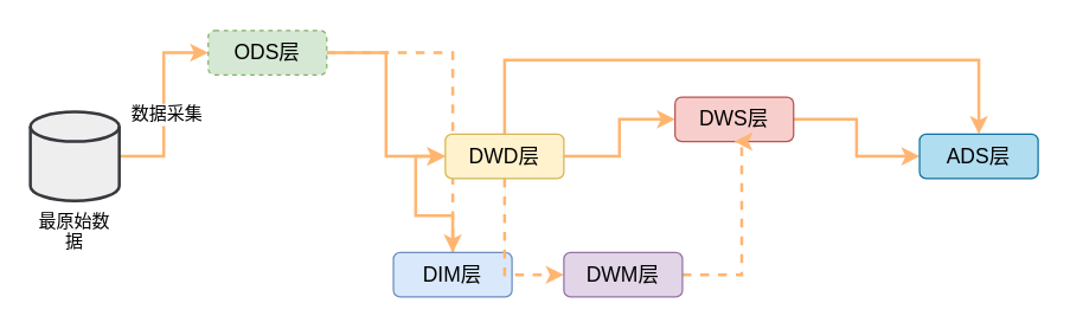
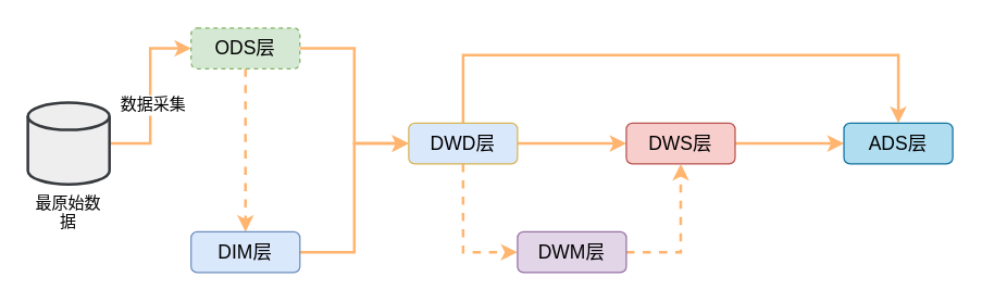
- <mxCell id="15" value="&lt;font style=&quot;font-size: 14px;&quot;&gt;DWS层&lt;/font&gt;" style="rounded=1;whiteSpace=wrap;html=1;fillColor=#f8cecc;strokeColor=#b85450;" parent="1" vertex="1"><mxGeometry x="455" y="65" width="80" height="30" as="geometry" /></mxCell>
+ <mxCell id="15" value="&lt;font style=&quot;font-size: 14px;&quot;&gt;DWS层&lt;/font&gt;" style="rounded=1;whiteSpace=wrap;html=1;fillColor=#f8cecc;strokeColor=#b85450;" parent="1" vertex="1"><mxGeometry x="460" y="90" width="80" height="30" as="geometry" /></mxCell>
- <mxCell id="13" value="&lt;font style=&quot;font-size: 14px;&quot;&gt;DWD层&lt;/font&gt;" style="rounded=1;whiteSpace=wrap;html=1;fillColor=#fff2cc;strokeColor=#d6b656;" parent="1" vertex="1"><mxGeometry x="300" y="90" width="80" height="30" as="geometry" /></mxCell>
+ <mxCell id="13" value="&lt;font style=&quot;font-size: 14px;&quot;&gt;DWD层&lt;/font&gt;" style="rounded=1;whiteSpace=wrap;html=1;fillColor=#dae8fc;strokeColor=#d6b656;" parent="1" vertex="1"><mxGeometry x="300" y="90" width="80" height="30" as="geometry" /></mxCell>
- <mxCell id="9" value="&lt;font style=&quot;font-size: 14px;&quot;&gt;DIM层&lt;/font&gt;" style="rounded=1;whiteSpace=wrap;html=1;fillColor=#dae8fc;strokeColor=#6c8ebf;" parent="1" vertex="1"><mxGeometry x="265" y="170" width="80" height="30" as="geometry" /></mxCell>
+ <mxCell id="9" value="&lt;font style=&quot;font-size: 14px;&quot;&gt;DIM层&lt;/font&gt;" style="rounded=1;whiteSpace=wrap;html=1;fillColor=#dae8fc;strokeColor=#6c8ebf;" parent="1" vertex="1"><mxGeometry x="140" y="170" width="80" height="30" as="geometry" /></mxCell>
